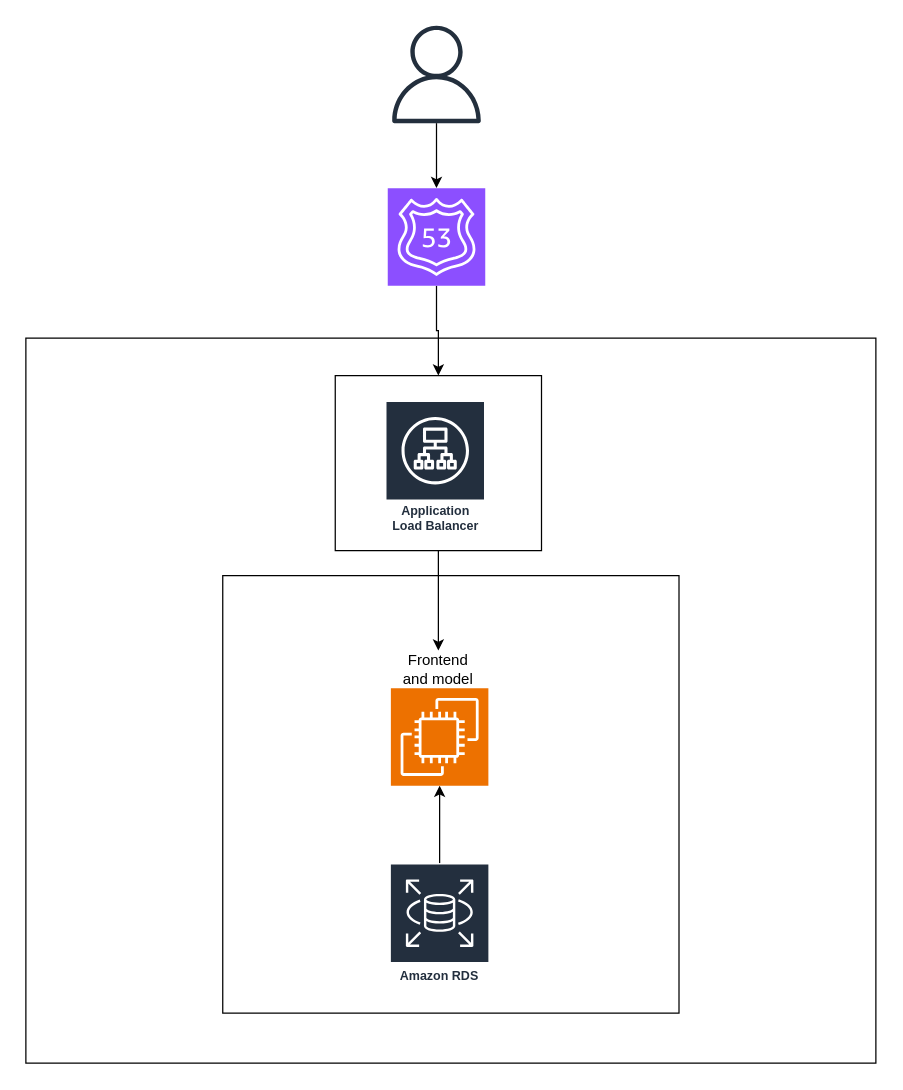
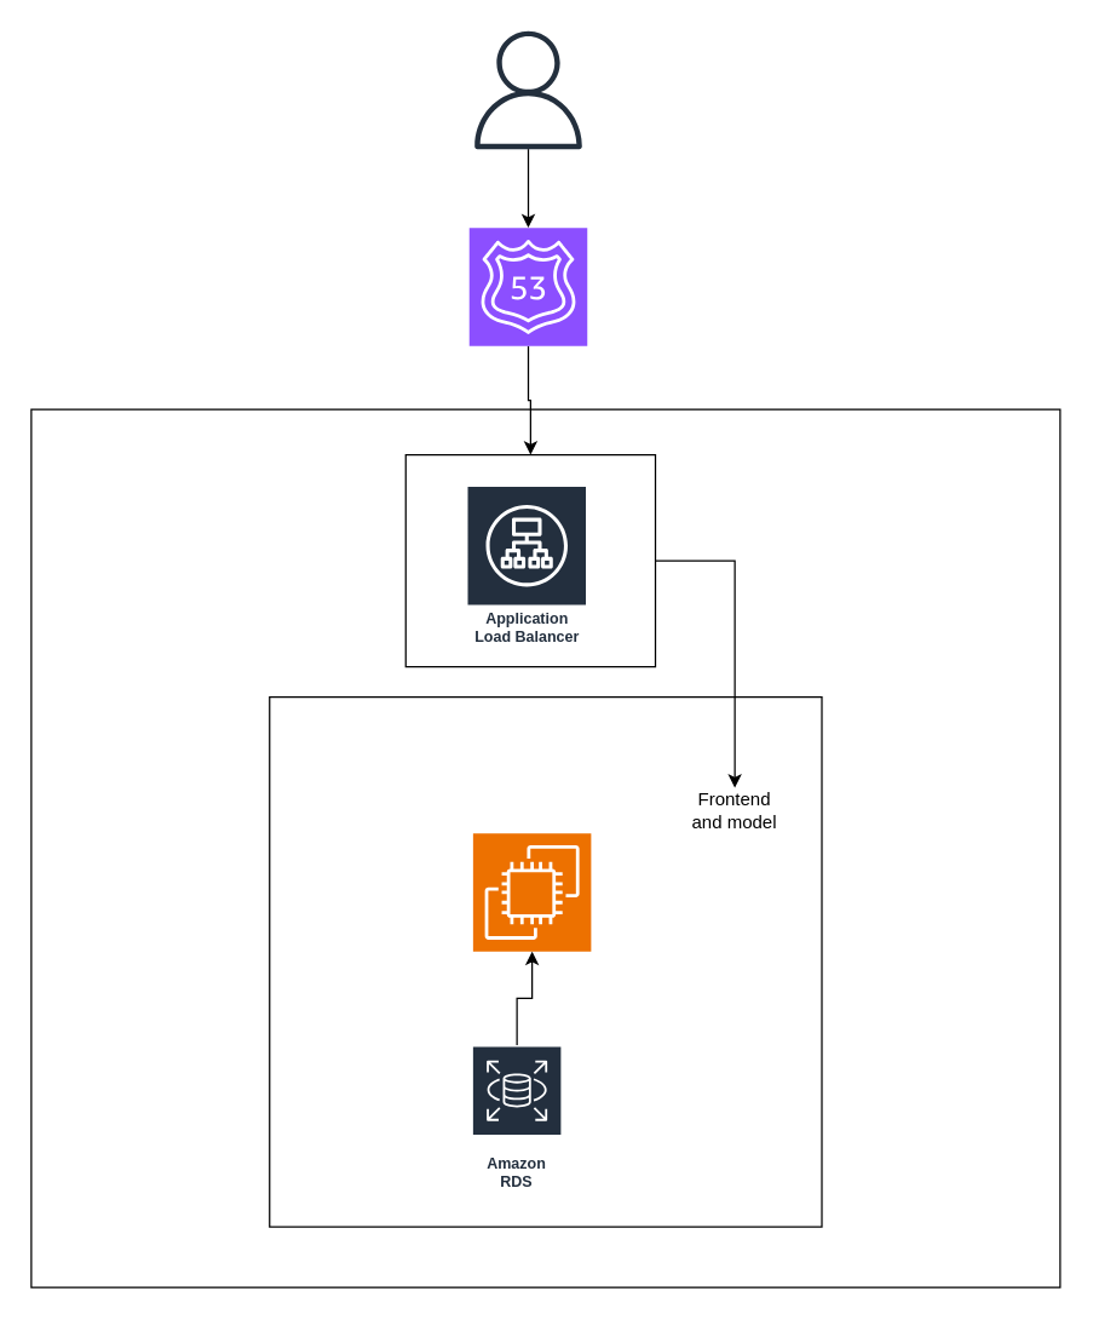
- <mxCell id="7" value="Frontend and model" style="text;html=1;align=center;verticalAlign=middle;whiteSpace=wrap;rounded=0;" vertex="1" parent="1"><mxGeometry x="320" y="520" width="60" height="30" as="geometry" /></mxCell>
+ <mxCell id="7" value="Frontend and model" style="text;html=1;align=center;verticalAlign=middle;whiteSpace=wrap;rounded=0;" vertex="1" parent="1"><mxGeometry x="455" y="520" width="60" height="30" as="geometry" /></mxCell>
- <mxCell id="5" value="Amazon RDS" style="sketch=0;outlineConnect=0;fontColor=#232F3E;gradientColor=none;strokeColor=#ffffff;fillColor=#232F3E;dashed=0;verticalLabelPosition=middle;verticalAlign=bottom;align=center;html=1;whiteSpace=wrap;fontSize=10;fontStyle=1;spacing=3;shape=mxgraph.aws4.productIcon;prIcon=mxgraph.aws4.rds;" vertex="1" parent="1"><mxGeometry x="311" y="690" width="80" height="100" as="geometry" /></mxCell>
+ <mxCell id="5" value="Amazon RDS" style="sketch=0;outlineConnect=0;fontColor=#232F3E;gradientColor=none;strokeColor=#ffffff;fillColor=#232F3E;dashed=0;verticalLabelPosition=middle;verticalAlign=bottom;align=center;html=1;whiteSpace=wrap;fontSize=10;fontStyle=1;spacing=3;shape=mxgraph.aws4.productIcon;prIcon=mxgraph.aws4.rds;" vertex="1" parent="1"><mxGeometry x="311" y="690" width="60" height="100" as="geometry" /></mxCell>
